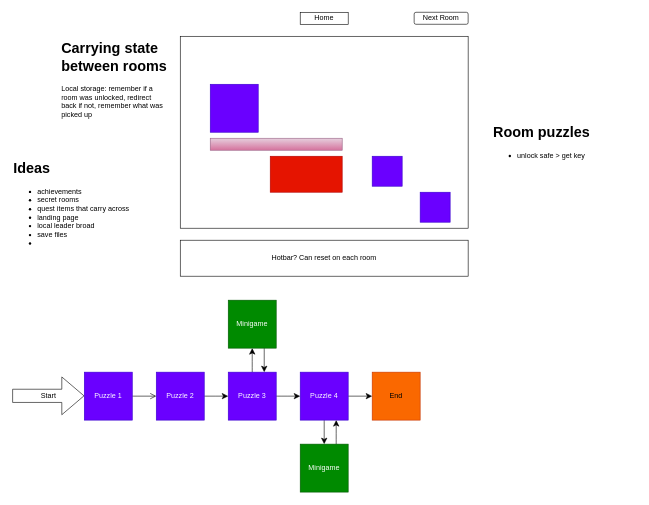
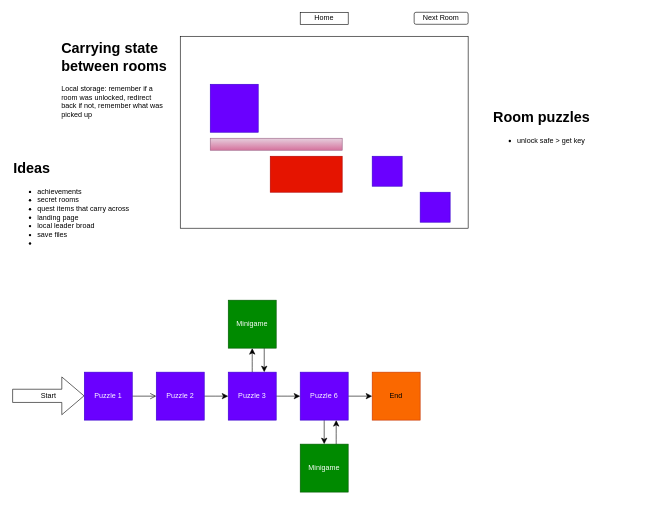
- <mxCell id="13" value="&lt;h1 style=&quot;margin-top: 0px;&quot;&gt;Room puzzles&lt;/h1&gt;&lt;ul&gt;&lt;li&gt;unlock safe &amp;gt; get key&lt;/li&gt;&lt;/ul&gt;" style="text;html=1;whiteSpace=wrap;overflow=hidden;rounded=0;" parent="1" vertex="1"><mxGeometry x="820" y="200" width="240" height="220" as="geometry" /></mxCell>
+ <mxCell id="13" value="&lt;h1 style=&quot;margin-top: 0px;&quot;&gt;Room puzzles&lt;/h1&gt;&lt;ul&gt;&lt;li&gt;unlock safe &amp;gt; get key&lt;/li&gt;&lt;/ul&gt;" style="text;html=1;whiteSpace=wrap;overflow=hidden;rounded=0;" parent="1" vertex="1"><mxGeometry x="820" y="175" width="240" height="220" as="geometry" /></mxCell>
- <mxCell id="5" value="Hotbar? Can reset on each room" style="rounded=0;whiteSpace=wrap;html=1;" parent="1" vertex="1"><mxGeometry x="300" y="400" width="480" height="60" as="geometry" /></mxCell>
- <mxCell id="21" value="Puzzle 4" style="whiteSpace=wrap;html=1;aspect=fixed;fillColor=#6a00ff;fontColor=#ffffff;strokeColor=#3700CC;" parent="1" vertex="1"><mxGeometry x="500" y="620" width="80" height="80" as="geometry" /></mxCell>
+ <mxCell id="21" value="Puzzle 6" style="whiteSpace=wrap;html=1;aspect=fixed;fillColor=#6a00ff;fontColor=#ffffff;strokeColor=#3700CC;" parent="1" vertex="1"><mxGeometry x="500" y="620" width="80" height="80" as="geometry" /></mxCell>
